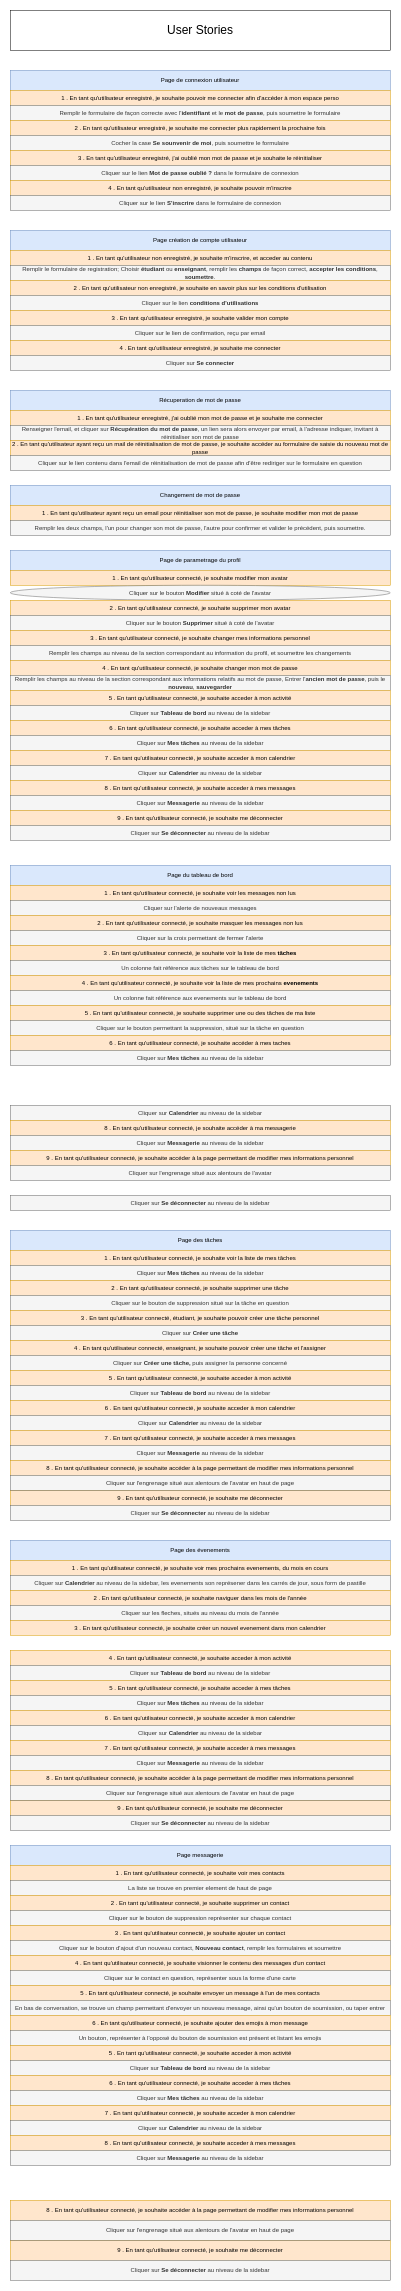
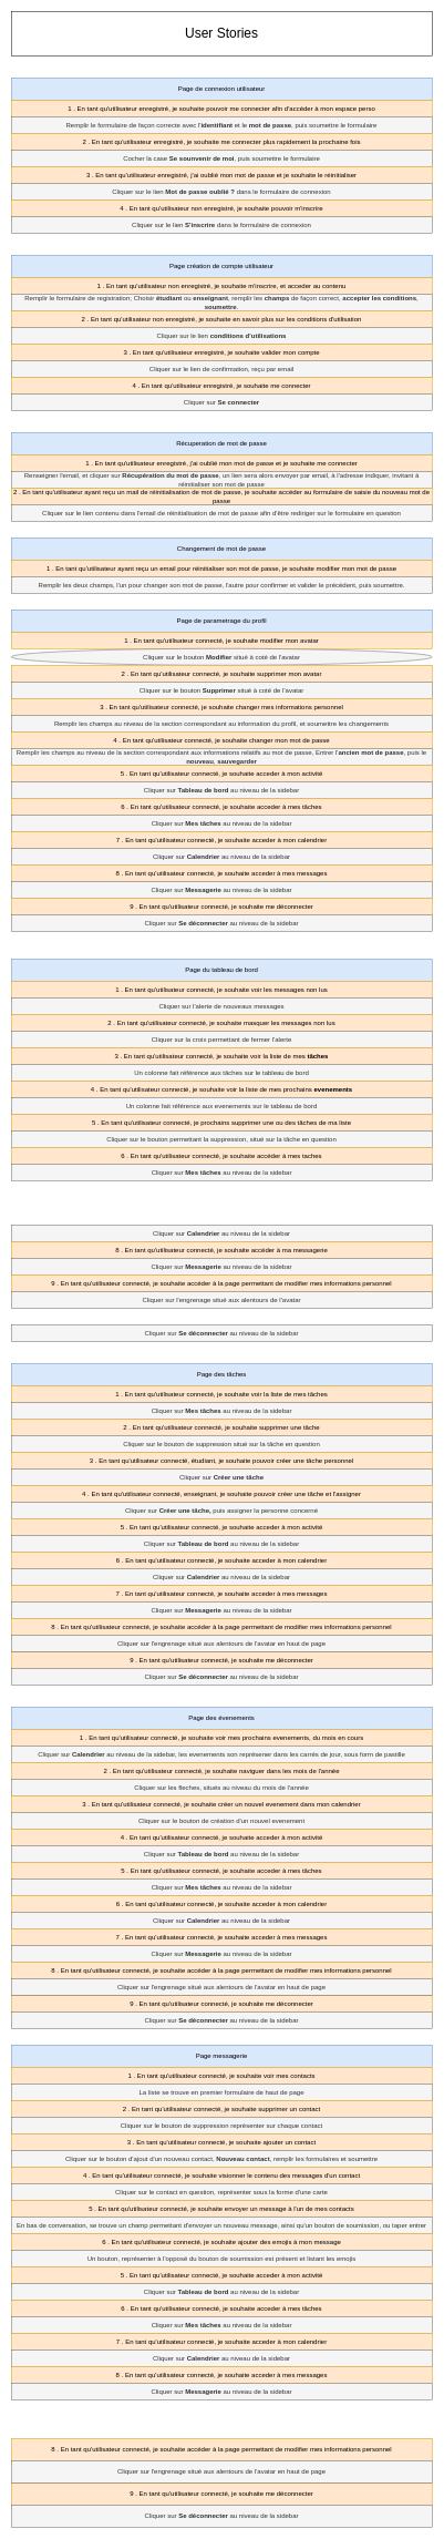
- <mxCell id="57" value="5 . En tant qu'utilisateur connecté, je souhaite supprimer une ou des tâches de ma liste" style="rounded=0;whiteSpace=wrap;html=1;fillColor=#ffe6cc;strokeColor=#d79b00;" parent="1" vertex="1"><mxGeometry x="20" y="2010" width="760" height="30" as="geometry" /></mxCell>
+ <mxCell id="57" value="5 . En tant qu'utilisateur connecté, je prochains supprimer une ou des tâches de ma liste" style="rounded=0;whiteSpace=wrap;html=1;fillColor=#ffe6cc;strokeColor=#d79b00;" parent="1" vertex="1"><mxGeometry x="20" y="2010" width="760" height="30" as="geometry" /></mxCell>
+ <mxCell id="90" value="Cliquer sur le bouton de création d'un nouvel evenement" style="rounded=0;whiteSpace=wrap;html=1;fillColor=#f5f5f5;strokeColor=#666666;fontColor=#333333;" parent="1" vertex="1"><mxGeometry x="20" y="3270" width="760" height="30" as="geometry" /></mxCell>
- <mxCell id="103" value="La liste se trouve en premier element de haut de page" style="rounded=0;whiteSpace=wrap;html=1;fillColor=#f5f5f5;strokeColor=#666666;fontColor=#333333;" parent="1" vertex="1"><mxGeometry x="20" y="3760" width="760" height="30" as="geometry" /></mxCell>
+ <mxCell id="103" value="La liste se trouve en premier formulaire de haut de page" style="rounded=0;whiteSpace=wrap;html=1;fillColor=#f5f5f5;strokeColor=#666666;fontColor=#333333;" parent="1" vertex="1"><mxGeometry x="20" y="3760" width="760" height="30" as="geometry" /></mxCell>
